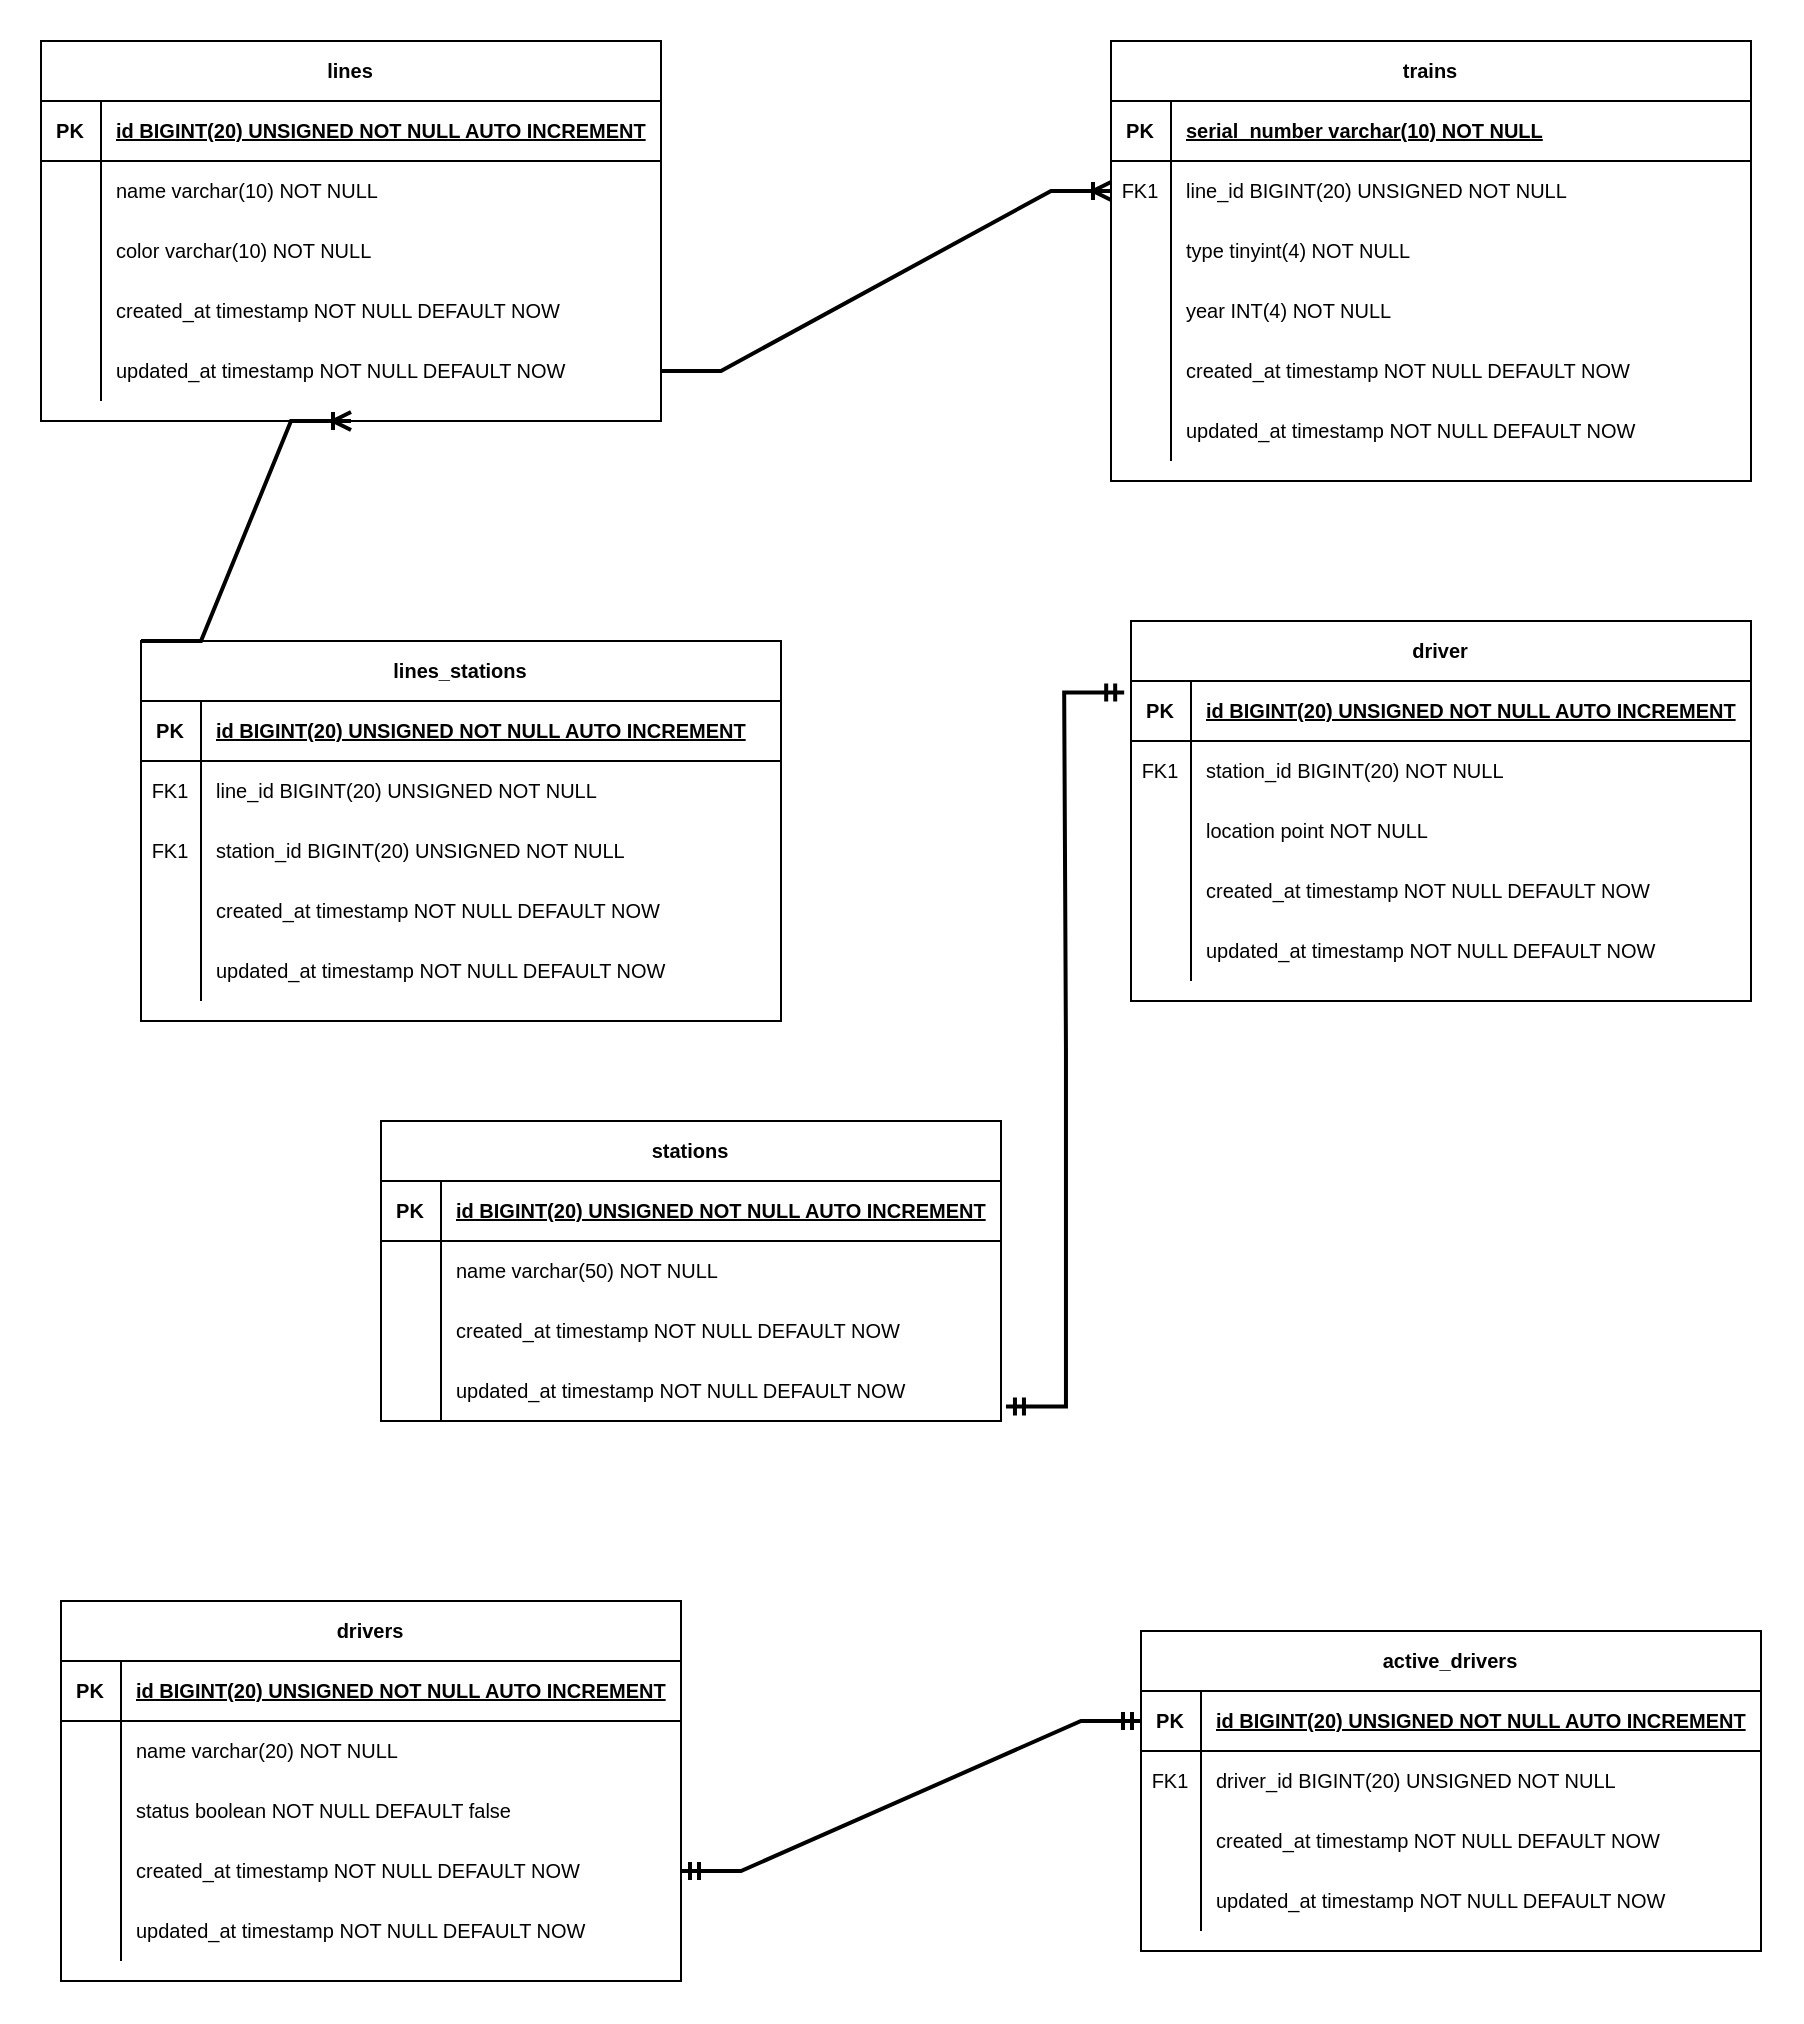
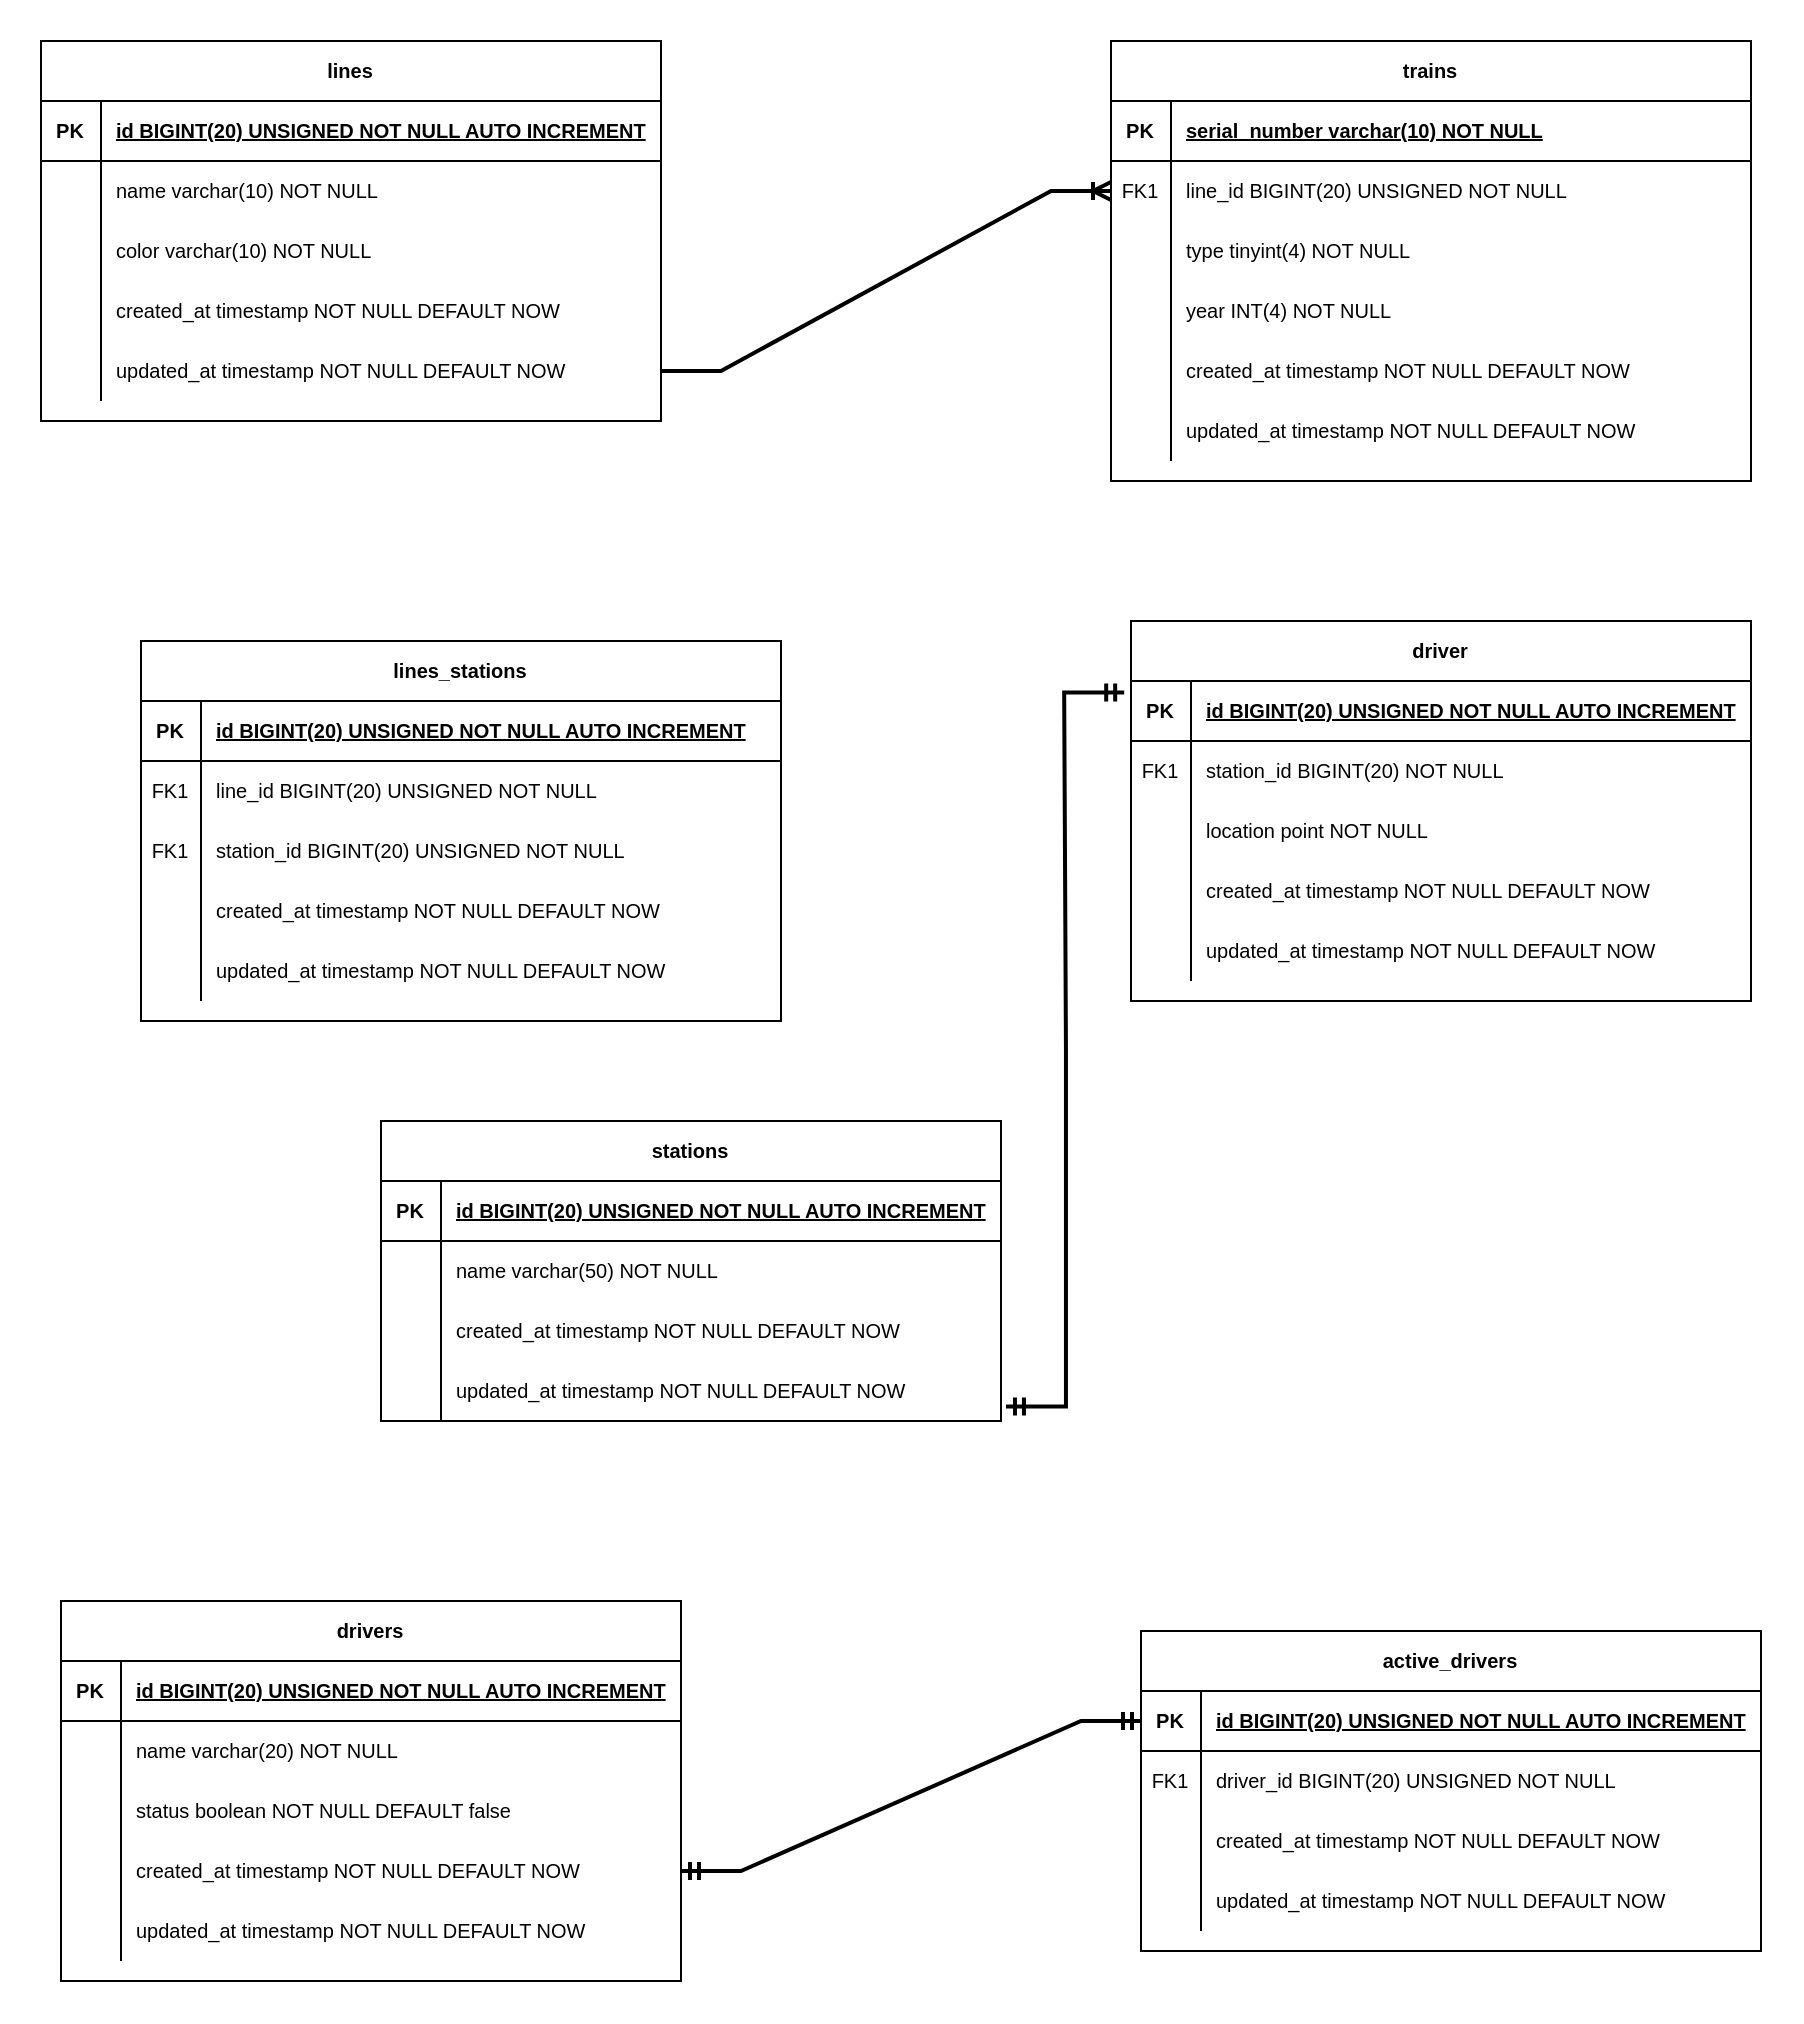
- <mxCell id="114" value="" style="edgeStyle=entityRelationEdgeStyle;fontSize=12;html=1;endArrow=ERoneToMany;rounded=0;strokeWidth=2;exitX=0;exitY=0;exitDx=0;exitDy=0;entryX=0.5;entryY=1;entryDx=0;entryDy=0;" edge="1" parent="1" source="98" target="2"><mxGeometry width="100" height="100" relative="1" as="geometry"><mxPoint x="160" y="320" as="sourcePoint" /><mxPoint x="210" y="240" as="targetPoint" /></mxGeometry></mxCell>
